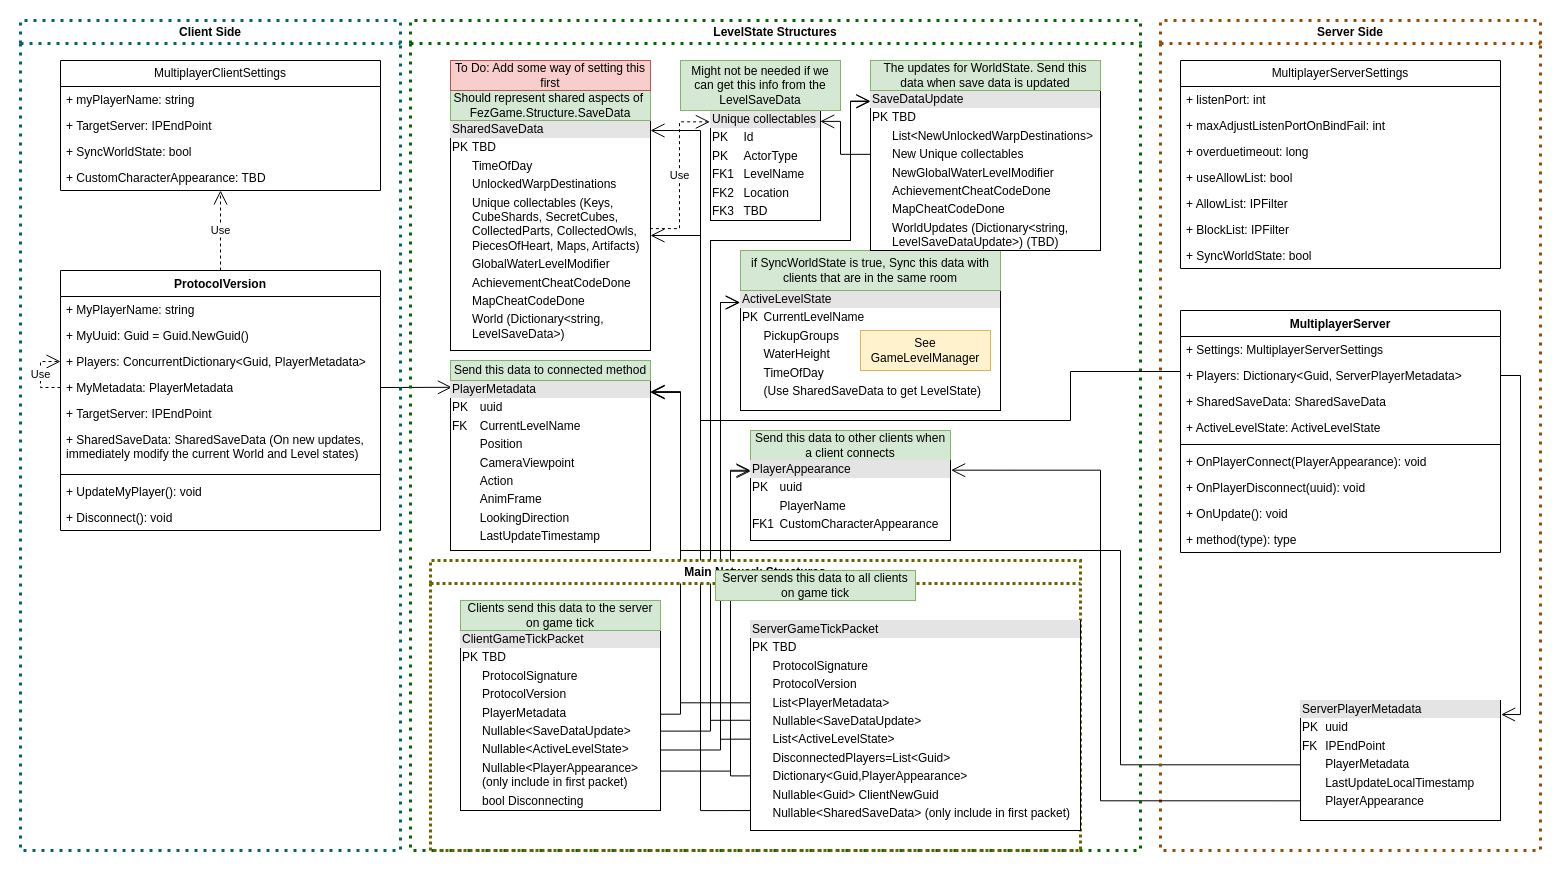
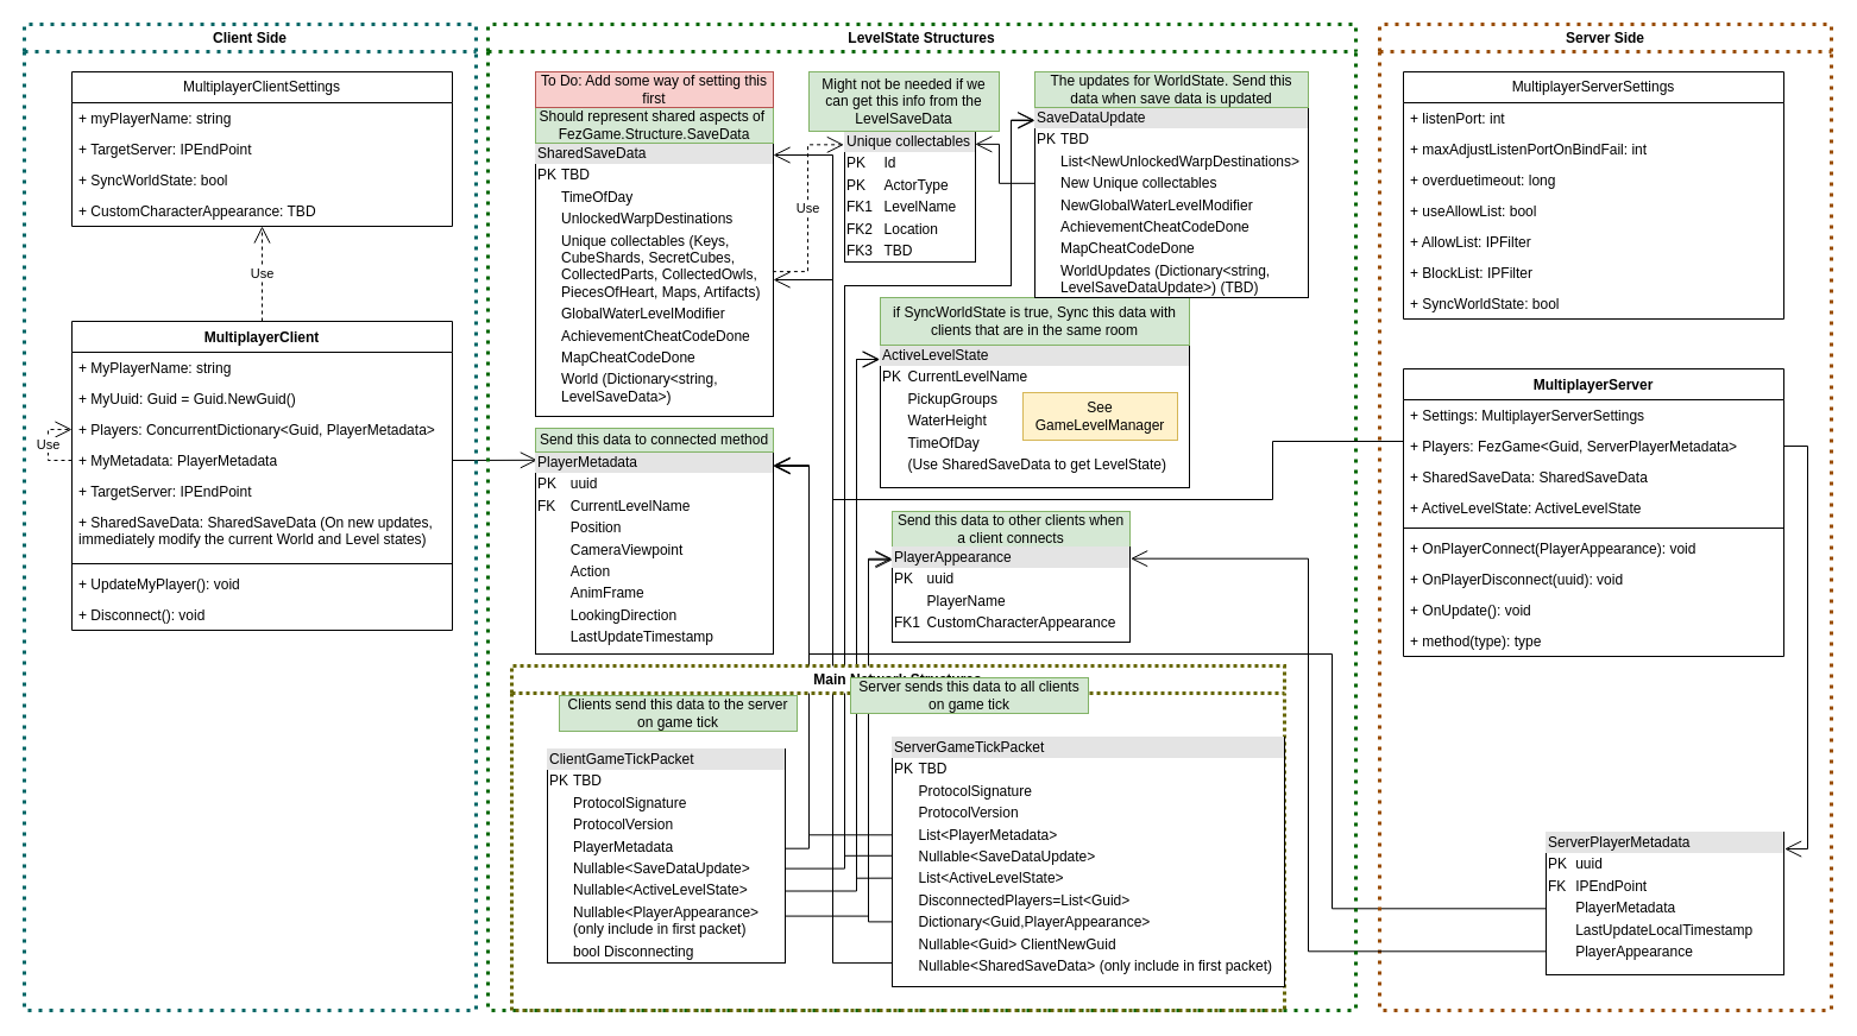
- <mxCell id="11" value="ProtocolVersion" style="swimlane;fontStyle=1;align=center;verticalAlign=top;childLayout=stackLayout;horizontal=1;startSize=26;horizontalStack=0;resizeParent=1;resizeParentMax=0;resizeLast=0;collapsible=1;marginBottom=0;whiteSpace=wrap;html=1;" parent="4" vertex="1"><mxGeometry x="40" y="250" width="320" height="260" as="geometry" /></mxCell>
+ <mxCell id="11" value="MultiplayerClient" style="swimlane;fontStyle=1;align=center;verticalAlign=top;childLayout=stackLayout;horizontal=1;startSize=26;horizontalStack=0;resizeParent=1;resizeParentMax=0;resizeLast=0;collapsible=1;marginBottom=0;whiteSpace=wrap;html=1;" parent="4" vertex="1"><mxGeometry x="40" y="250" width="320" height="260" as="geometry" /></mxCell>
- <mxCell id="35" value="+ Players: Dictionary&amp;lt;Guid, ServerPlayerMetadata&amp;gt;" style="text;strokeColor=none;fillColor=none;align=left;verticalAlign=top;spacingLeft=4;spacingRight=4;overflow=hidden;rotatable=0;points=[[0,0.5],[1,0.5]];portConstraint=eastwest;whiteSpace=wrap;html=1;" parent="33" vertex="1"><mxGeometry y="52" width="320" height="26" as="geometry" /></mxCell>
+ <mxCell id="35" value="+ Players: FezGame&amp;lt;Guid, ServerPlayerMetadata&amp;gt;" style="text;strokeColor=none;fillColor=none;align=left;verticalAlign=top;spacingLeft=4;spacingRight=4;overflow=hidden;rotatable=0;points=[[0,0.5],[1,0.5]];portConstraint=eastwest;whiteSpace=wrap;html=1;" parent="33" vertex="1"><mxGeometry y="52" width="320" height="26" as="geometry" /></mxCell>
- <mxCell id="67" value="Clients send this data to the server on game tick" style="text;html=1;align=center;verticalAlign=middle;whiteSpace=wrap;rounded=0;fillColor=#d5e8d4;strokeColor=#82b366;" parent="65" vertex="1"><mxGeometry x="30" y="40" width="200" height="30" as="geometry" /></mxCell>
+ <mxCell id="67" value="Clients send this data to the server on game tick" style="text;html=1;align=center;verticalAlign=middle;whiteSpace=wrap;rounded=0;fillColor=#d5e8d4;strokeColor=#82b366;" parent="65" vertex="1"><mxGeometry x="40" y="25" width="200" height="30" as="geometry" /></mxCell>
